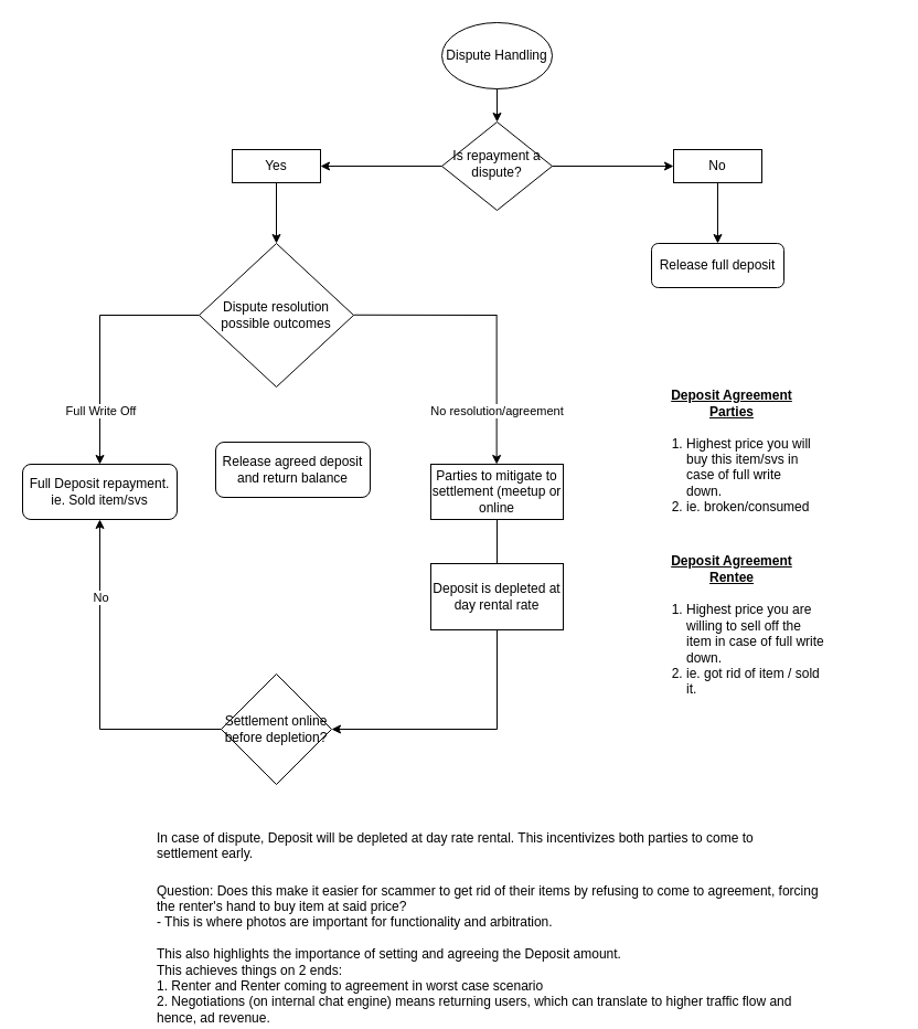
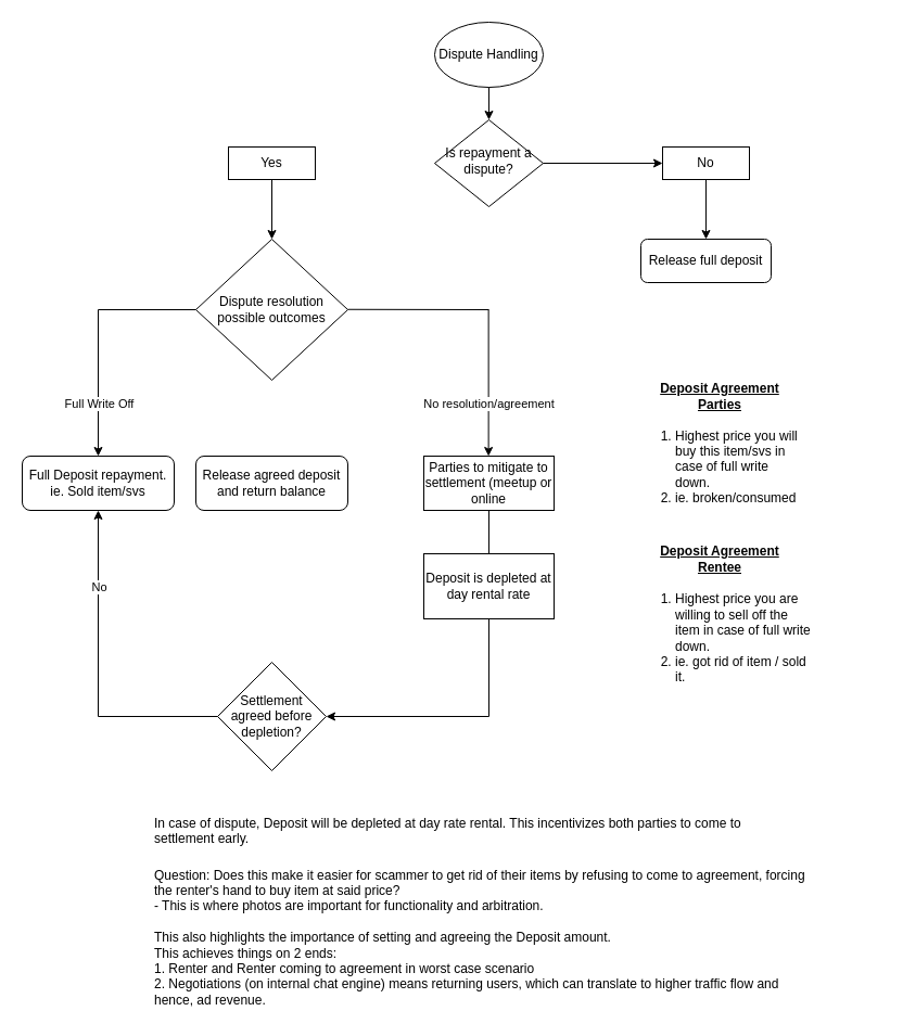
- <mxCell id="7" value="" style="endArrow=classic;html=1;rounded=0;exitX=0;exitY=0.5;exitDx=0;exitDy=0;entryX=1;entryY=0.5;entryDx=0;entryDy=0;" parent="1" source="2" target="4" edge="1"><mxGeometry width="50" height="50" relative="1" as="geometry"><mxPoint x="400" y="360" as="sourcePoint" /><mxPoint x="450" y="310" as="targetPoint" /></mxGeometry></mxCell>
- <mxCell id="19" value="Release agreed deposit and return balance" style="rounded=1;whiteSpace=wrap;html=1;fontSize=12;glass=0;strokeWidth=1;shadow=0;" parent="1" vertex="1"><mxGeometry x="195" y="400" width="140" height="50" as="geometry" /></mxCell>
+ <mxCell id="19" value="Release agreed deposit and return balance" style="rounded=1;whiteSpace=wrap;html=1;fontSize=12;glass=0;strokeWidth=1;shadow=0;" parent="1" vertex="1"><mxGeometry x="180" y="420" width="140" height="50" as="geometry" /></mxCell>
- <mxCell id="21" value="Settlement online before depletion?" style="rhombus;whiteSpace=wrap;html=1;" parent="1" vertex="1"><mxGeometry x="200" y="610" width="100" height="100" as="geometry" /></mxCell>
+ <mxCell id="21" value="Settlement agreed before depletion?" style="rhombus;whiteSpace=wrap;html=1;" parent="1" vertex="1"><mxGeometry x="200" y="610" width="100" height="100" as="geometry" /></mxCell>
